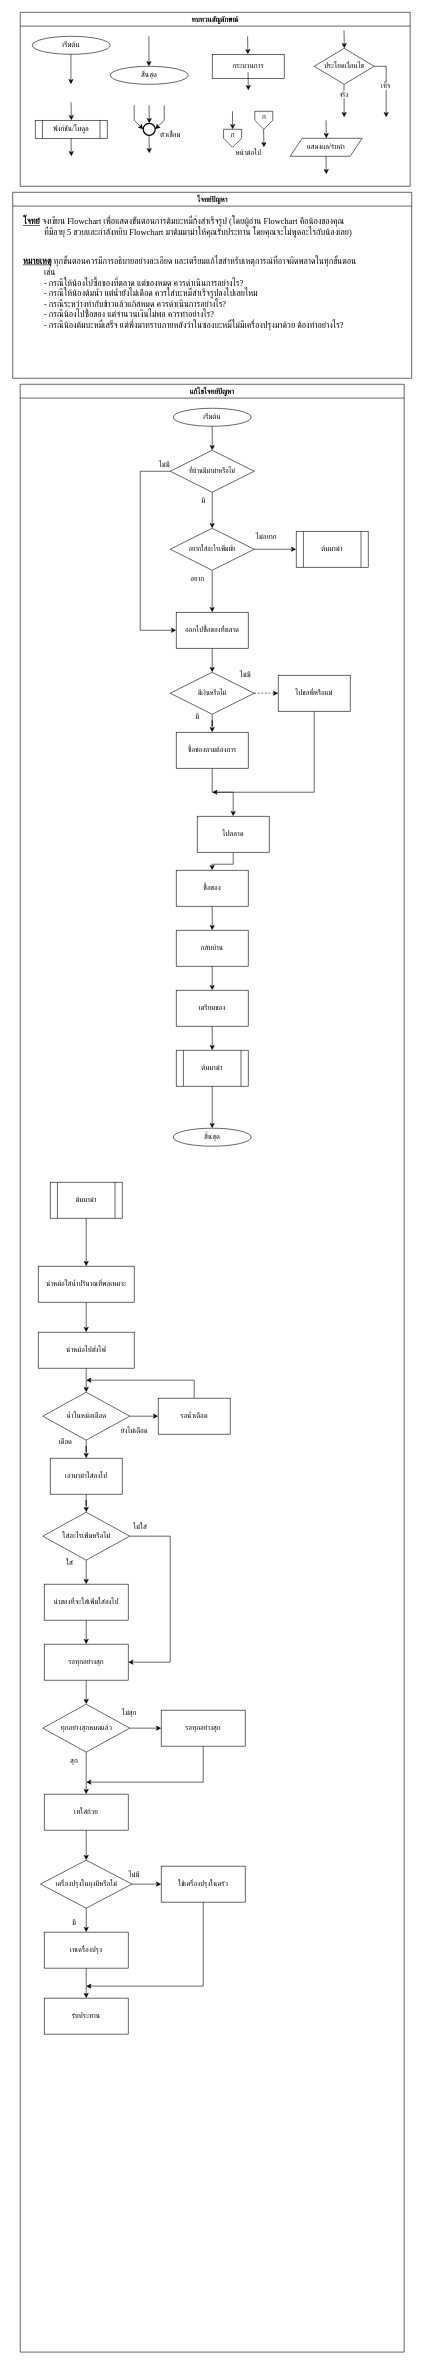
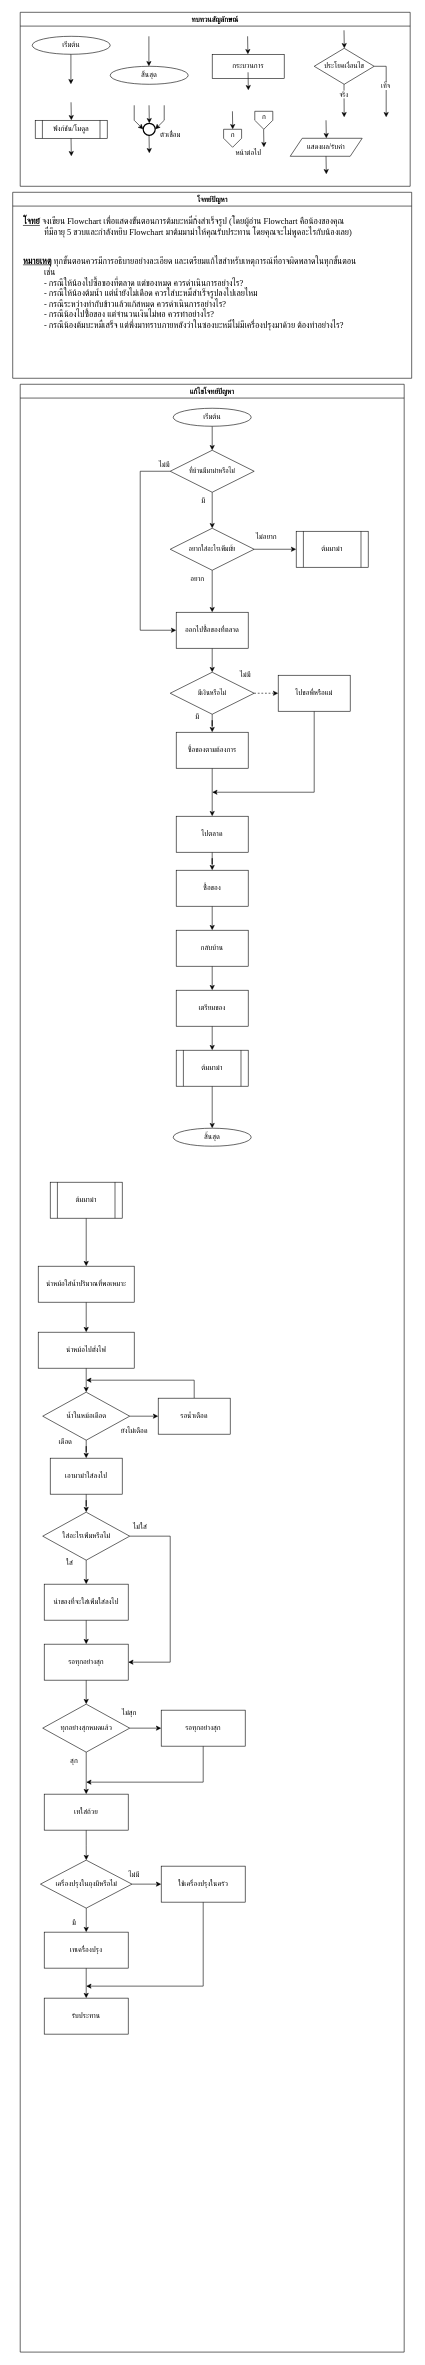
- <mxCell id="108" value="ไปตลาด" style="rounded=0;whiteSpace=wrap;html=1;" vertex="1" parent="1"><mxGeometry x="328" y="1360" width="120" height="60" as="geometry" /></mxCell>
+ <mxCell id="108" value="ไปตลาด" style="rounded=0;whiteSpace=wrap;html=1;" vertex="1" parent="1"><mxGeometry x="293" y="1360" width="120" height="60" as="geometry" /></mxCell>
